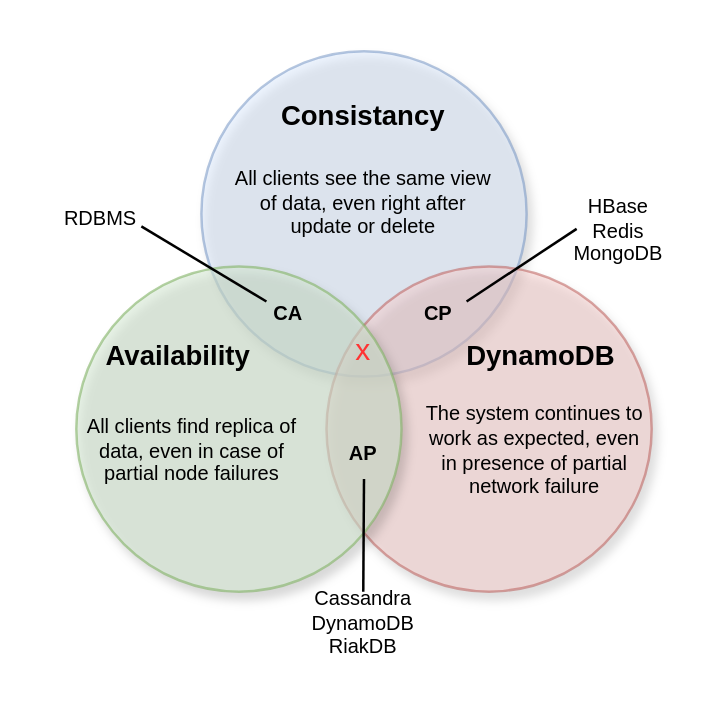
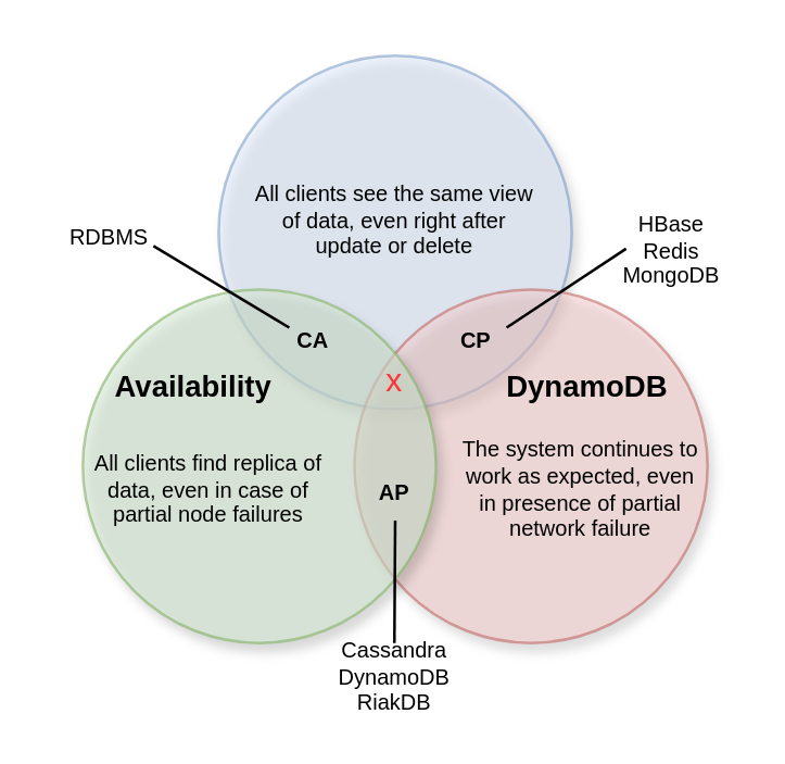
- <mxCell id="5" value="Consistancy" style="text;html=1;strokeColor=none;fillColor=none;align=center;verticalAlign=middle;whiteSpace=wrap;rounded=0;opacity=50;fontStyle=1;fontSize=11;" parent="1" vertex="1"><mxGeometry x="105" y="36" width="80" height="20" as="geometry" /></mxCell>
